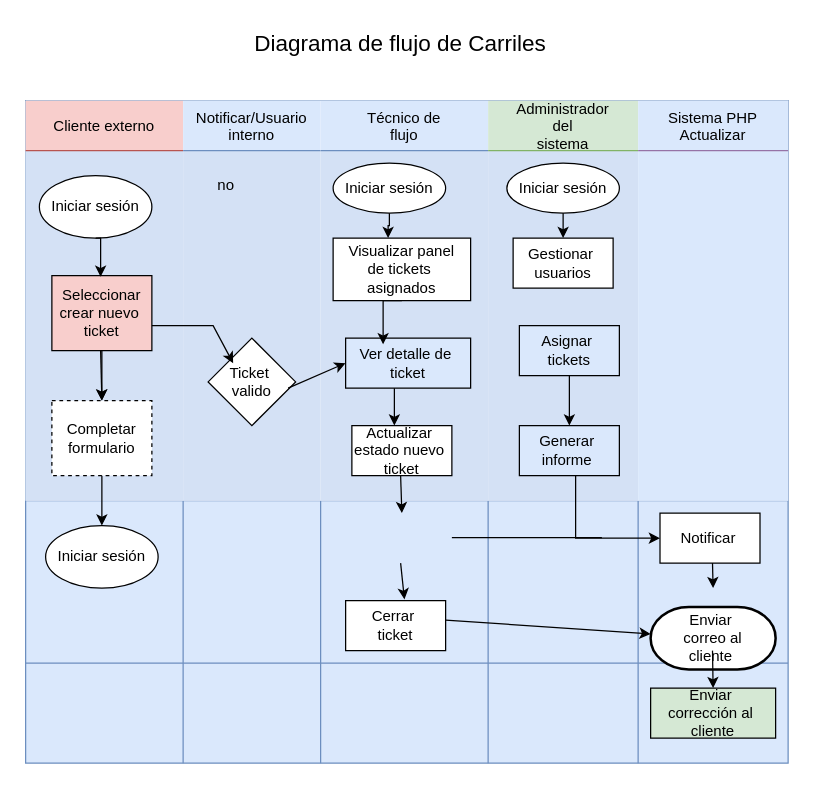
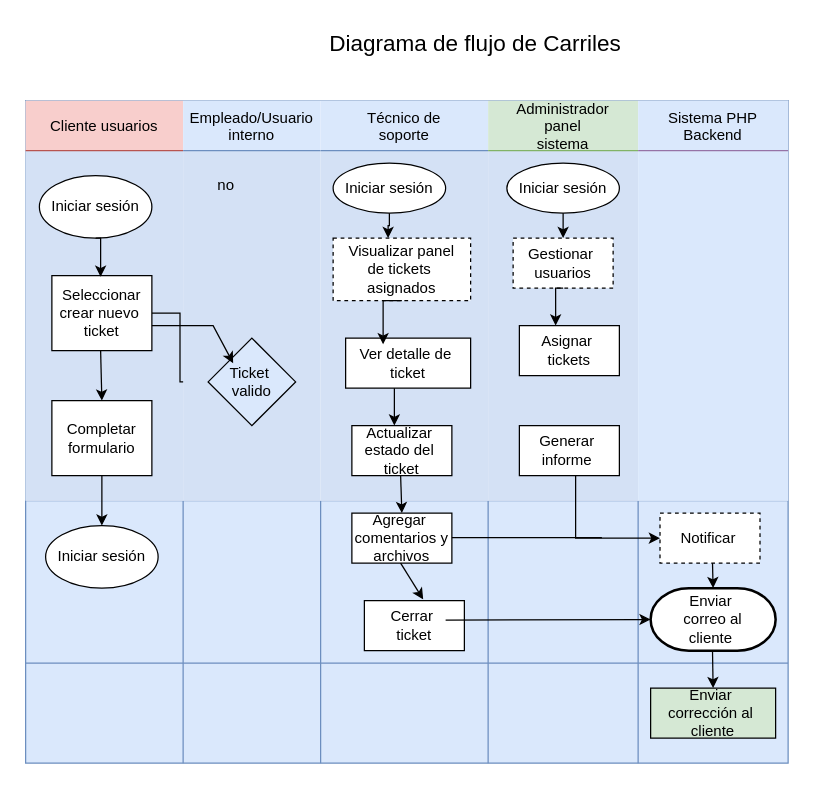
- <mxCell id="53" value="&lt;font style=&quot;font-size: 18px;&quot;&gt;Diagrama de flujo de Carriles&lt;/font&gt;" style="text;html=1;align=center;verticalAlign=middle;whiteSpace=wrap;rounded=0;" vertex="1" parent="1"><mxGeometry x="110" y="20" width="420" height="30" as="geometry" /></mxCell>
+ <mxCell id="53" value="&lt;font style=&quot;font-size: 18px;&quot;&gt;Diagrama de flujo de Carriles&lt;/font&gt;" style="text;html=1;align=center;verticalAlign=middle;whiteSpace=wrap;rounded=0;" vertex="1" parent="1"><mxGeometry x="170" y="20" width="420" height="30" as="geometry" /></mxCell>
- <mxCell id="23" value="Administrador&#10;del&#10;sistema" style="swimlane;swimlaneHead=0;swimlaneBody=0;fontStyle=0;strokeColor=#82b366;connectable=0;fillColor=#D5E8D4;startSize=40;collapsible=0;recursiveResize=0;expand=0;swimlaneFillColor=#D4E1F5;" vertex="1" parent="3"><mxGeometry x="370" width="120" height="320" as="geometry"><mxRectangle width="120" height="320" as="alternateBounds" /></mxGeometry></mxCell>
+ <mxCell id="23" value="Administrador&#10;panel&#10;sistema" style="swimlane;swimlaneHead=0;swimlaneBody=0;fontStyle=0;strokeColor=#82b366;connectable=0;fillColor=#D5E8D4;startSize=40;collapsible=0;recursiveResize=0;expand=0;swimlaneFillColor=#D4E1F5;" vertex="1" parent="3"><mxGeometry x="370" width="120" height="320" as="geometry"><mxRectangle width="120" height="320" as="alternateBounds" /></mxGeometry></mxCell>
- <mxCell id="12" value="Notificar/Usuario&#10;interno" style="swimlane;swimlaneHead=0;swimlaneBody=0;fontStyle=0;strokeColor=#6c8ebf;connectable=0;fillColor=#DAE8FC;startSize=40;collapsible=0;recursiveResize=0;expand=0;swimlaneFillColor=#D4E1F5;" vertex="1" parent="3"><mxGeometry x="126" width="110" height="320" as="geometry"><mxRectangle width="110" height="320" as="alternateBounds" /></mxGeometry></mxCell>
+ <mxCell id="12" value="Empleado/Usuario&#10;interno" style="swimlane;swimlaneHead=0;swimlaneBody=0;fontStyle=0;strokeColor=#6c8ebf;connectable=0;fillColor=#DAE8FC;startSize=40;collapsible=0;recursiveResize=0;expand=0;swimlaneFillColor=#D4E1F5;" vertex="1" parent="3"><mxGeometry x="126" width="110" height="320" as="geometry"><mxRectangle width="110" height="320" as="alternateBounds" /></mxGeometry></mxCell>
- <mxCell id="15" value="Técnico de&#10;flujo" style="swimlane;swimlaneHead=0;swimlaneBody=0;fontStyle=0;strokeColor=#6c8ebf;connectable=0;fillColor=#dae8fc;startSize=40;collapsible=0;recursiveResize=0;expand=0;swimlaneFillColor=#D4E1F5;" vertex="1" parent="3"><mxGeometry x="236" width="134" height="320" as="geometry"><mxRectangle width="134" height="320" as="alternateBounds" /></mxGeometry></mxCell>
+ <mxCell id="15" value="Técnico de&#10;soporte" style="swimlane;swimlaneHead=0;swimlaneBody=0;fontStyle=0;strokeColor=#6c8ebf;connectable=0;fillColor=#dae8fc;startSize=40;collapsible=0;recursiveResize=0;expand=0;swimlaneFillColor=#D4E1F5;" vertex="1" parent="3"><mxGeometry x="236" width="134" height="320" as="geometry"><mxRectangle width="134" height="320" as="alternateBounds" /></mxGeometry></mxCell>
- <mxCell id="32" value="Sistema PHP&#10;Actualizar" style="swimlane;swimlaneHead=0;swimlaneBody=0;fontStyle=0;strokeColor=#9673a6;connectable=0;fillColor=#DAE8FC;startSize=40;collapsible=0;recursiveResize=0;expand=0;swimlaneFillColor=#DAE8FC;" vertex="1" parent="3"><mxGeometry x="490" width="120" height="320" as="geometry"><mxRectangle width="120" height="320" as="alternateBounds" /></mxGeometry></mxCell>
+ <mxCell id="32" value="Sistema PHP&#10;Backend" style="swimlane;swimlaneHead=0;swimlaneBody=0;fontStyle=0;strokeColor=#9673a6;connectable=0;fillColor=#DAE8FC;startSize=40;collapsible=0;recursiveResize=0;expand=0;swimlaneFillColor=#DAE8FC;" vertex="1" parent="3"><mxGeometry x="490" width="120" height="320" as="geometry"><mxRectangle width="120" height="320" as="alternateBounds" /></mxGeometry></mxCell>
- <mxCell id="4" value="Cliente externo" style="swimlane;swimlaneHead=0;swimlaneBody=0;fontStyle=0;strokeColor=#b85450;connectable=0;fillColor=#f8cecc;startSize=40;collapsible=0;recursiveResize=0;expand=0;swimlaneFillColor=#D4E1F5;" vertex="1" parent="3"><mxGeometry width="126" height="320" as="geometry"><mxRectangle width="126" height="320" as="alternateBounds" /></mxGeometry></mxCell>
+ <mxCell id="4" value="Cliente usuarios" style="swimlane;swimlaneHead=0;swimlaneBody=0;fontStyle=0;strokeColor=#b85450;connectable=0;fillColor=#f8cecc;startSize=40;collapsible=0;recursiveResize=0;expand=0;swimlaneFillColor=#D4E1F5;" vertex="1" parent="3"><mxGeometry width="126" height="320" as="geometry"><mxRectangle width="126" height="320" as="alternateBounds" /></mxGeometry></mxCell>
- <mxCell id="25" value="Gestionar&amp;nbsp;&lt;div&gt;usuarios&lt;/div&gt;" style="rounded=0;whiteSpace=wrap;html=1;fontFamily=Helvetica;fontSize=12;fontColor=#000000;align=center;" vertex="1" parent="23"><mxGeometry x="20" y="110" width="80" height="40" as="geometry" /></mxCell>
+ <mxCell id="25" value="Gestionar&amp;nbsp;&lt;div&gt;usuarios&lt;/div&gt;" style="rounded=0;whiteSpace=wrap;html=1;fontFamily=Helvetica;fontSize=12;fontColor=#000000;align=center;dashed=1;" vertex="1" parent="23"><mxGeometry x="20" y="110" width="80" height="40" as="geometry" /></mxCell>
- <mxCell id="17" value="Visualizar panel&lt;div&gt;de tickets&amp;nbsp;&lt;/div&gt;&lt;div&gt;asignados&lt;/div&gt;" style="rounded=0;whiteSpace=wrap;html=1;fontFamily=Helvetica;fontSize=12;fontColor=#000000;align=center;" vertex="1" parent="15"><mxGeometry x="10" y="110" width="110" height="50" as="geometry" /></mxCell>
+ <mxCell id="17" value="Visualizar panel&lt;div&gt;de tickets&amp;nbsp;&lt;/div&gt;&lt;div&gt;asignados&lt;/div&gt;" style="rounded=0;whiteSpace=wrap;html=1;fontFamily=Helvetica;fontSize=12;fontColor=#000000;align=center;dashed=1;" vertex="1" parent="15"><mxGeometry x="10" y="110" width="110" height="50" as="geometry" /></mxCell>
+ <mxCell id="26" value="" style="edgeStyle=orthogonalEdgeStyle;rounded=0;orthogonalLoop=1;jettySize=auto;html=1;entryX=0.363;entryY=0;entryDx=0;entryDy=0;entryPerimeter=0;exitX=0.5;exitY=1;exitDx=0;exitDy=0;" edge="1" parent="23" source="25" target="27"><mxGeometry relative="1" as="geometry" /></mxCell>
- <mxCell id="7" value="Seleccionar&lt;div&gt;crear nuevo&amp;nbsp;&lt;/div&gt;&lt;div&gt;ticket&lt;/div&gt;" style="rounded=0;whiteSpace=wrap;html=1;fontFamily=Helvetica;fontSize=12;fontColor=#000000;align=center;fillColor=#f8cecc;" vertex="1" parent="4"><mxGeometry x="21" y="140" width="80" height="60" as="geometry" /></mxCell>
+ <mxCell id="7" value="Seleccionar&lt;div&gt;crear nuevo&amp;nbsp;&lt;/div&gt;&lt;div&gt;ticket&lt;/div&gt;" style="rounded=0;whiteSpace=wrap;html=1;fontFamily=Helvetica;fontSize=12;fontColor=#000000;align=center;" vertex="1" parent="4"><mxGeometry x="21" y="140" width="80" height="60" as="geometry" /></mxCell>
- <mxCell id="27" value="Asignar&amp;nbsp;&lt;div&gt;tickets&lt;/div&gt;" style="rounded=0;whiteSpace=wrap;html=1;fontFamily=Helvetica;fontSize=12;fontColor=#000000;align=center;fillColor=#dae8fc;" vertex="1" parent="23"><mxGeometry x="25" y="180" width="80" height="40" as="geometry" /></mxCell>
+ <mxCell id="27" value="Asignar&amp;nbsp;&lt;div&gt;tickets&lt;/div&gt;" style="rounded=0;whiteSpace=wrap;html=1;fontFamily=Helvetica;fontSize=12;fontColor=#000000;align=center;" vertex="1" parent="23"><mxGeometry x="25" y="180" width="80" height="40" as="geometry" /></mxCell>
- <mxCell id="16" value="Ver detalle de&amp;nbsp;&lt;div&gt;ticket&lt;/div&gt;" style="rounded=0;whiteSpace=wrap;html=1;fontFamily=Helvetica;fontSize=12;fontColor=#000000;align=center;fillColor=#dae8fc;" vertex="1" parent="15"><mxGeometry x="20" y="190" width="100" height="40" as="geometry" /></mxCell>
+ <mxCell id="16" value="Ver detalle de&amp;nbsp;&lt;div&gt;ticket&lt;/div&gt;" style="rounded=0;whiteSpace=wrap;html=1;fontFamily=Helvetica;fontSize=12;fontColor=#000000;align=center;" vertex="1" parent="15"><mxGeometry x="20" y="190" width="100" height="40" as="geometry" /></mxCell>
- <mxCell id="33" value="" style="endArrow=classic;html=1;rounded=0;exitX=0.914;exitY=0.571;exitDx=0;exitDy=0;exitPerimeter=0;entryX=0;entryY=0.5;entryDx=0;entryDy=0;" edge="1" parent="3" source="13" target="16"><mxGeometry width="50" height="50" relative="1" as="geometry"><mxPoint x="216" y="250" as="sourcePoint" /><mxPoint x="250" y="250" as="targetPoint" /><Array as="points" /></mxGeometry></mxCell>
- <mxCell id="13" value="Ticket&amp;nbsp;&lt;div&gt;valido&lt;/div&gt;" style="rhombus;whiteSpace=wrap;html=1;fontFamily=Helvetica;fontSize=12;fontColor=#000000;align=center;" vertex="1" parent="12"><mxGeometry x="20" y="190" width="70" height="70" as="geometry" /></mxCell>
+ <mxCell id="13" value="Ticket&amp;nbsp;&lt;div&gt;valido&lt;/div&gt;" style="rhombus;whiteSpace=wrap;html=1;fontFamily=Helvetica;fontSize=12;fontColor=#000000;align=center;fillColor=#dae8fc;" vertex="1" parent="12"><mxGeometry x="20" y="190" width="70" height="70" as="geometry" /></mxCell>
- <mxCell id="6" value="" style="edgeStyle=orthogonalEdgeStyle;rounded=0;orthogonalLoop=1;jettySize=auto;html=1;" edge="1" parent="4" source="7" target="9"><mxGeometry relative="1" as="geometry" /></mxCell>
+ <mxCell id="6" value="" style="edgeStyle=orthogonalEdgeStyle;rounded=0;orthogonalLoop=1;jettySize=auto;html=1;" edge="1" parent="4" source="7" target="13"><mxGeometry relative="1" as="geometry" /></mxCell>
- <mxCell id="30" value="" style="endArrow=classic;html=1;rounded=0;entryX=0.5;entryY=0;entryDx=0;entryDy=0;exitX=0.5;exitY=1;exitDx=0;exitDy=0;" edge="1" parent="23" source="27" target="28"><mxGeometry width="50" height="50" relative="1" as="geometry"><mxPoint x="190" y="190" as="sourcePoint" /><mxPoint x="330" y="170" as="targetPoint" /><Array as="points" /></mxGeometry></mxCell>
- <mxCell id="9" value="Completar&lt;div&gt;formulario&lt;/div&gt;" style="rounded=0;whiteSpace=wrap;html=1;fontFamily=Helvetica;fontSize=12;fontColor=#000000;align=center;dashed=1;" vertex="1" parent="4"><mxGeometry x="21" y="240" width="80" height="60" as="geometry" /></mxCell>
+ <mxCell id="9" value="Completar&lt;div&gt;formulario&lt;/div&gt;" style="rounded=0;whiteSpace=wrap;html=1;fontFamily=Helvetica;fontSize=12;fontColor=#000000;align=center;" vertex="1" parent="4"><mxGeometry x="21" y="240" width="80" height="60" as="geometry" /></mxCell>
- <mxCell id="21" value="Actualizar&amp;nbsp;&lt;div&gt;estado nuevo&amp;nbsp;&lt;/div&gt;&lt;div&gt;ticket&lt;/div&gt;" style="rounded=0;whiteSpace=wrap;html=1;fontFamily=Helvetica;fontSize=12;fontColor=#000000;align=center;" vertex="1" parent="15"><mxGeometry x="25" y="260" width="80" height="40" as="geometry" /></mxCell>
+ <mxCell id="21" value="Actualizar&amp;nbsp;&lt;div&gt;estado del&amp;nbsp;&lt;/div&gt;&lt;div&gt;ticket&lt;/div&gt;" style="rounded=0;whiteSpace=wrap;html=1;fontFamily=Helvetica;fontSize=12;fontColor=#000000;align=center;" vertex="1" parent="15"><mxGeometry x="25" y="260" width="80" height="40" as="geometry" /></mxCell>
- <mxCell id="28" value="Generar&amp;nbsp;&lt;div&gt;informe&amp;nbsp;&lt;/div&gt;" style="rounded=0;whiteSpace=wrap;html=1;fontFamily=Helvetica;fontSize=12;fontColor=#000000;align=center;fillColor=#dae8fc;" vertex="1" parent="23"><mxGeometry x="25" y="260" width="80" height="40" as="geometry" /></mxCell>
+ <mxCell id="28" value="Generar&amp;nbsp;&lt;div&gt;informe&amp;nbsp;&lt;/div&gt;" style="rounded=0;whiteSpace=wrap;html=1;fontFamily=Helvetica;fontSize=12;fontColor=#000000;align=center;" vertex="1" parent="23"><mxGeometry x="25" y="260" width="80" height="40" as="geometry" /></mxCell>
+ <mxCell id="39" value="Agregar&amp;nbsp;&lt;div&gt;comentarios y archivos&lt;/div&gt;" style="rounded=0;whiteSpace=wrap;html=1;fontFamily=Helvetica;fontSize=12;fontColor=#000000;align=center;" vertex="1" parent="38"><mxGeometry x="25" y="10" width="80" height="40" as="geometry" /></mxCell>
- <mxCell id="47" value="Notificar&amp;nbsp;" style="rounded=0;whiteSpace=wrap;html=1;fontFamily=Helvetica;fontSize=12;fontColor=#000000;align=center;" vertex="1" parent="45"><mxGeometry x="17.5" y="10" width="80" height="40" as="geometry" /></mxCell>
+ <mxCell id="47" value="Notificar&amp;nbsp;" style="rounded=0;whiteSpace=wrap;html=1;fontFamily=Helvetica;fontSize=12;fontColor=#000000;align=center;dashed=1;" vertex="1" parent="45"><mxGeometry x="17.5" y="10" width="80" height="40" as="geometry" /></mxCell>
- <mxCell id="40" value="Cerrar&amp;nbsp;&lt;div&gt;ticket&lt;/div&gt;" style="rounded=0;whiteSpace=wrap;html=1;fontFamily=Helvetica;fontSize=12;fontColor=#000000;align=center;" vertex="1" parent="38"><mxGeometry x="20" y="80" width="80" height="40" as="geometry" /></mxCell>
+ <mxCell id="40" value="Cerrar&amp;nbsp;&lt;div&gt;ticket&lt;/div&gt;" style="rounded=0;whiteSpace=wrap;html=1;fontFamily=Helvetica;fontSize=12;fontColor=#000000;align=center;" vertex="1" parent="38"><mxGeometry x="35" y="80" width="80" height="40" as="geometry" /></mxCell>
- <mxCell id="46" value="Enviar&amp;nbsp;&lt;div&gt;correo al&lt;/div&gt;&lt;div&gt;cliente&amp;nbsp;&lt;/div&gt;" style="strokeWidth=2;html=1;shape=mxgraph.flowchart.terminator;whiteSpace=wrap;" vertex="1" parent="45"><mxGeometry x="10" y="85" width="100" height="50" as="geometry" /></mxCell>
+ <mxCell id="46" value="Enviar&amp;nbsp;&lt;div&gt;correo al&lt;/div&gt;&lt;div&gt;cliente&amp;nbsp;&lt;/div&gt;" style="strokeWidth=2;html=1;shape=mxgraph.flowchart.terminator;whiteSpace=wrap;" vertex="1" parent="45"><mxGeometry x="10" y="70" width="100" height="50" as="geometry" /></mxCell>
